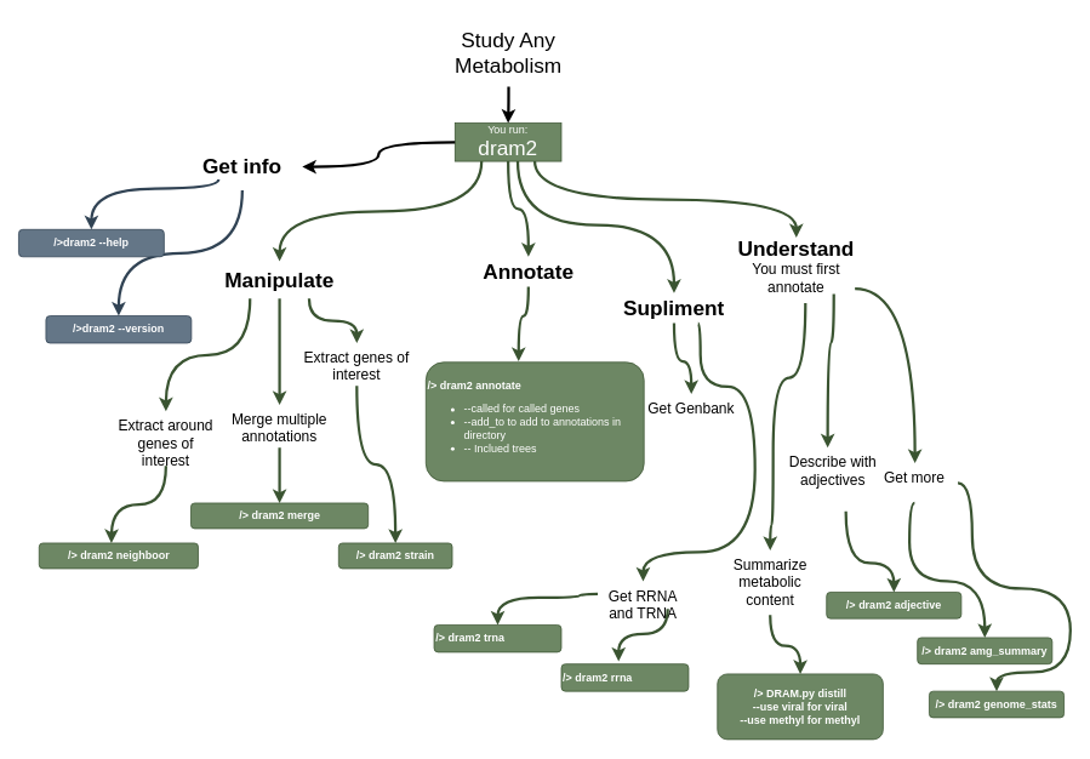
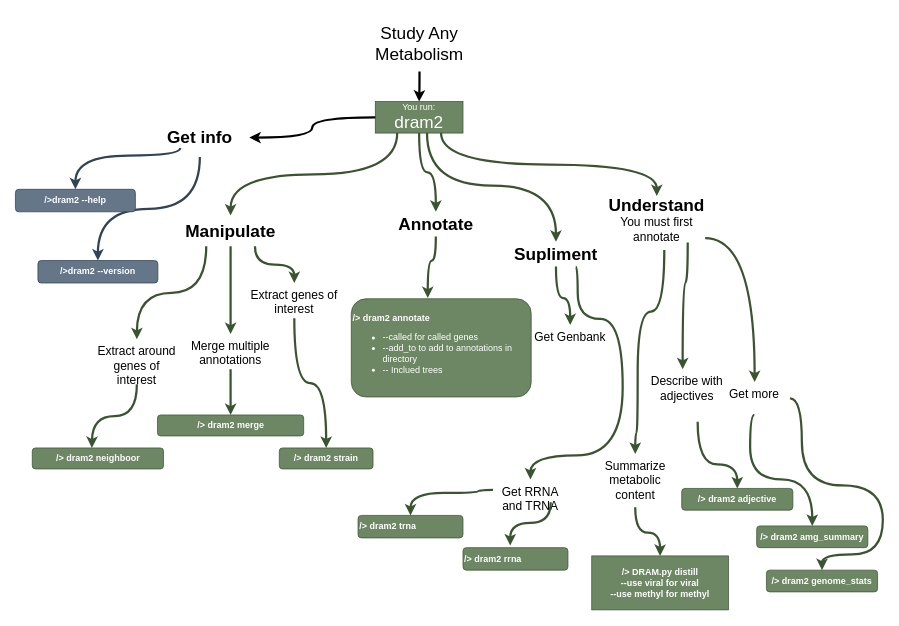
- <mxCell id="13" value="&lt;div&gt;&lt;b&gt;/&amp;gt; DRAM.py distill&lt;/b&gt;&lt;/div&gt;&lt;div&gt;&lt;b&gt;--use viral for viral&lt;/b&gt;&lt;/div&gt;&lt;div&gt;&lt;b&gt;--use methyl for methyl&lt;br&gt;&lt;/b&gt;&lt;/div&gt;" style="rounded=1;whiteSpace=wrap;html=1;fillColor=#6d8764;fontColor=#ffffff;strokeColor=#3A5431;" parent="1" vertex="1"><mxGeometry x="788.75" y="741" width="182.25" height="72" as="geometry" /></mxCell>
+ <mxCell id="13" value="&lt;div&gt;&lt;b&gt;/&amp;gt; DRAM.py distill&lt;/b&gt;&lt;/div&gt;&lt;div&gt;&lt;b&gt;--use viral for viral&lt;/b&gt;&lt;/div&gt;&lt;div&gt;&lt;b&gt;--use methyl for methyl&lt;br&gt;&lt;/b&gt;&lt;/div&gt;" style="whiteSpace=wrap;html=1;fillColor=#6d8764;fontColor=#ffffff;strokeColor=#3A5431;rounded=0;" parent="1" vertex="1"><mxGeometry x="788.75" y="741" width="182.25" height="72" as="geometry" /></mxCell>
